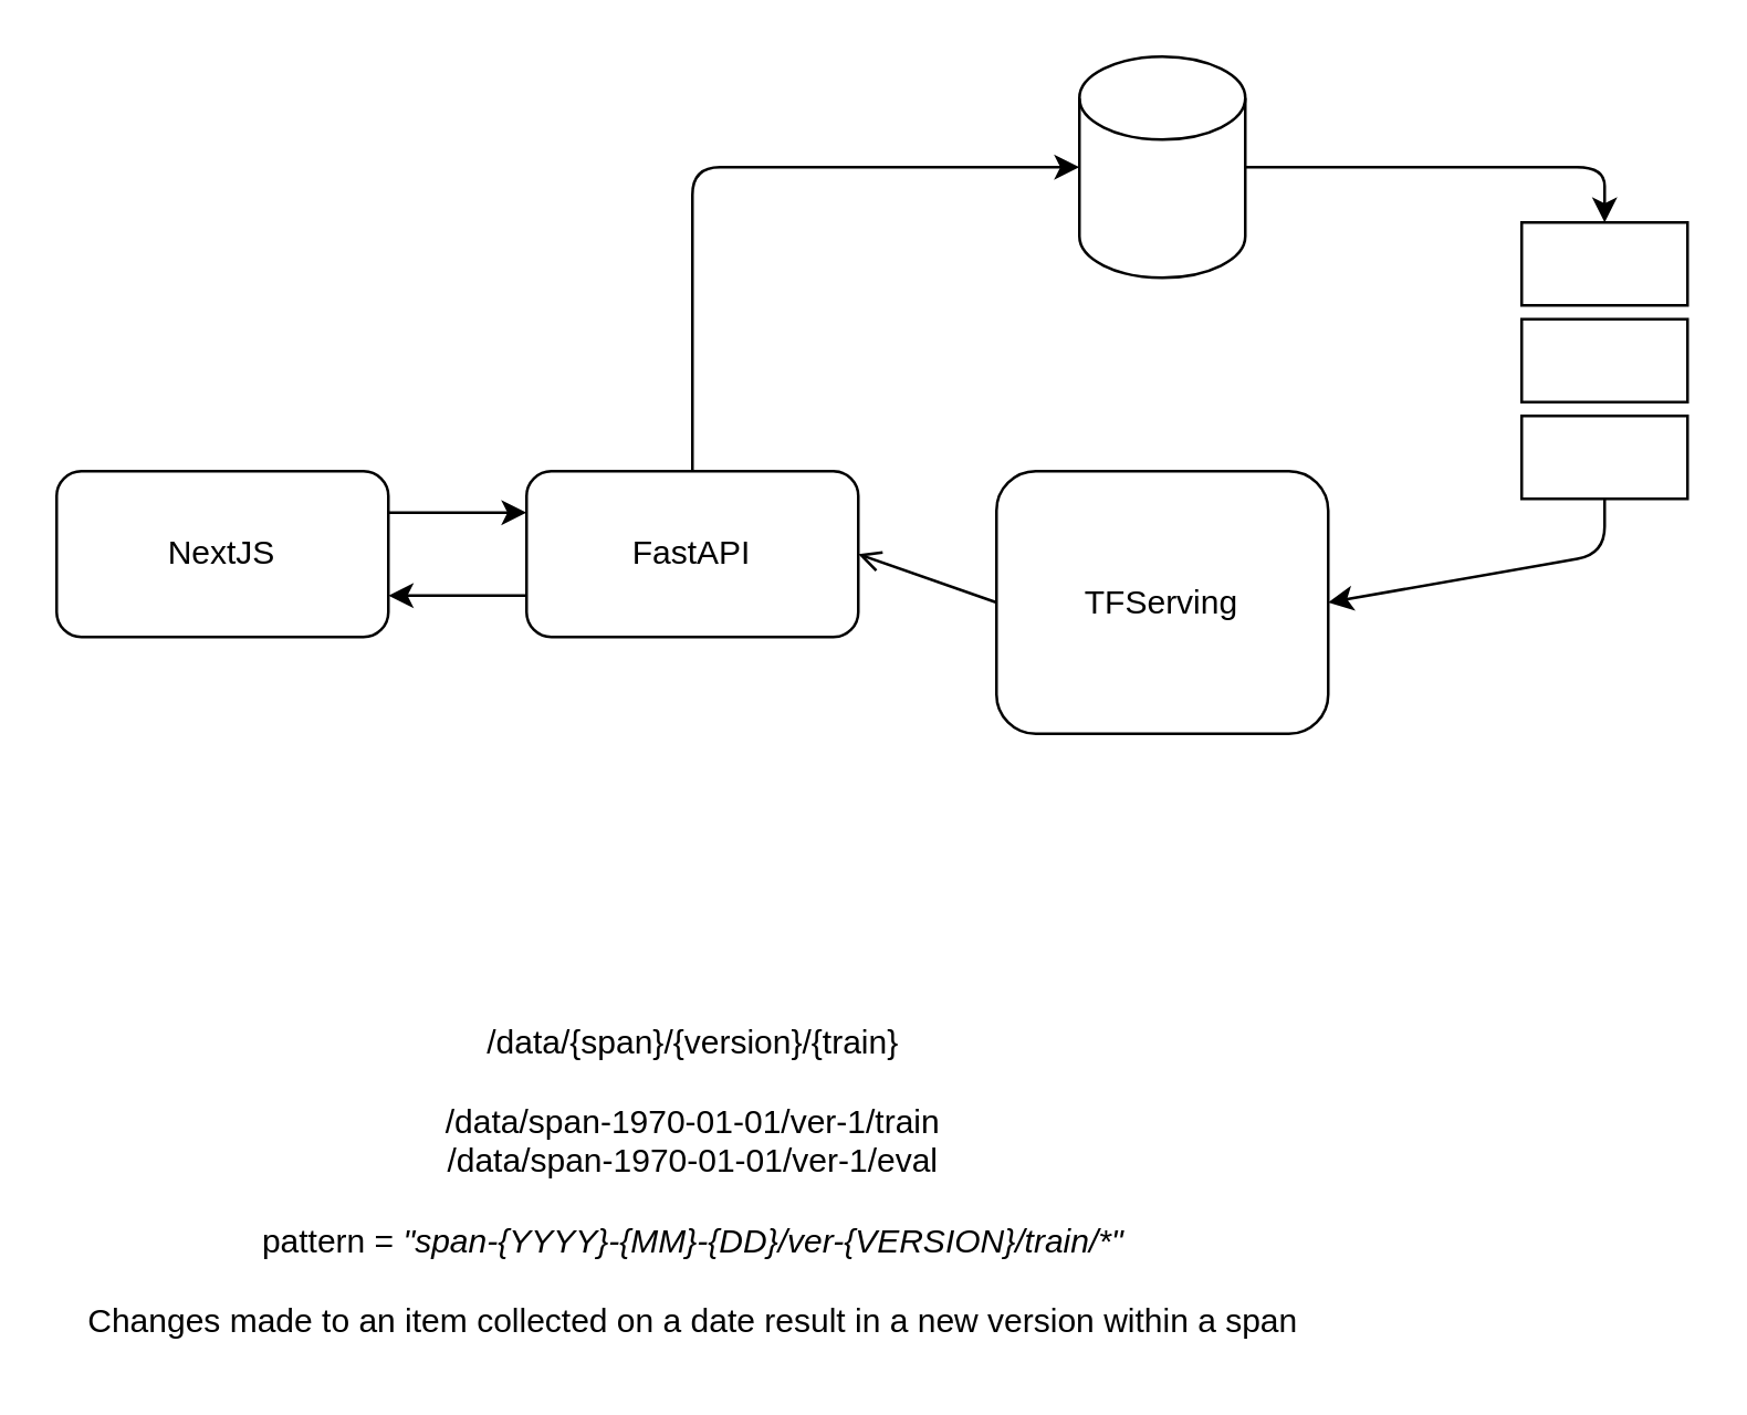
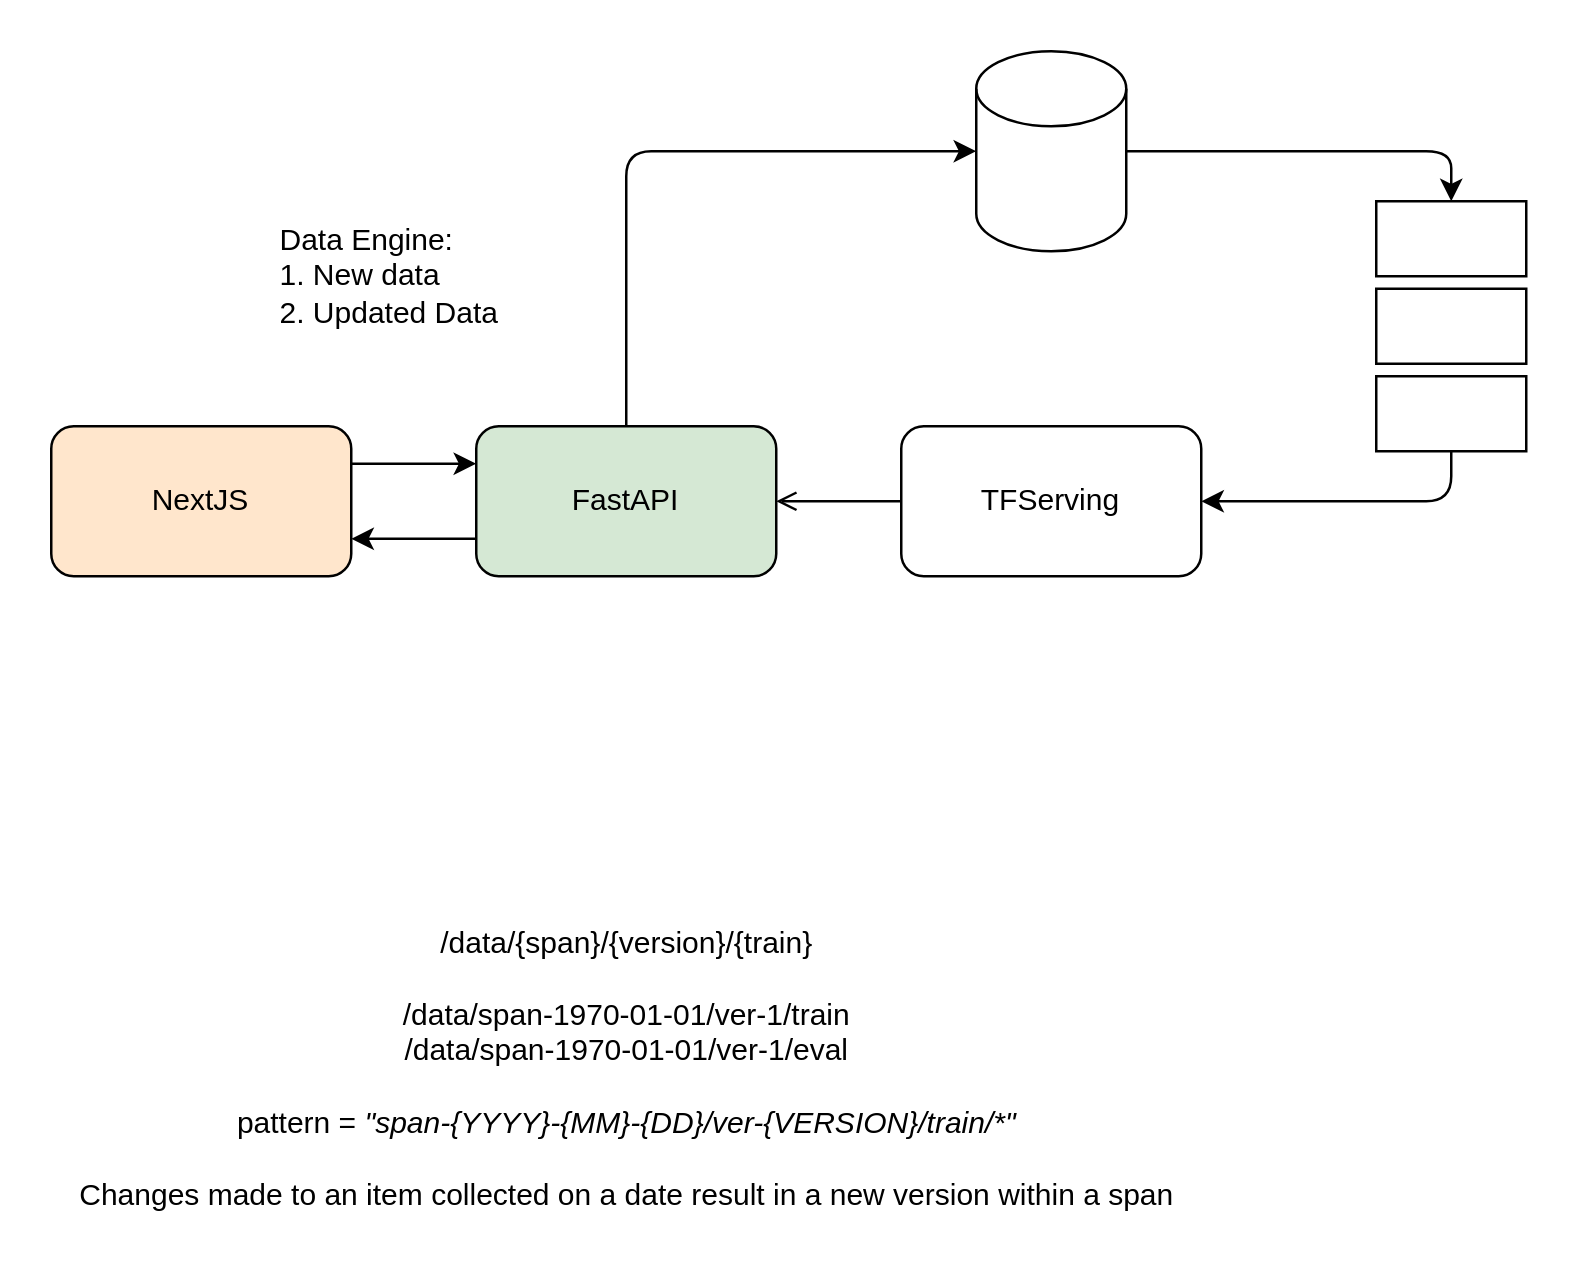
+ <mxCell id="16" value="&lt;div style=&quot;text-align: left;&quot;&gt;&lt;span style=&quot;background-color: initial;&quot;&gt;Data Engine:&lt;/span&gt;&lt;/div&gt;&lt;div style=&quot;text-align: left;&quot;&gt;&lt;span style=&quot;background-color: initial;&quot;&gt;1. New data&lt;/span&gt;&lt;/div&gt;&lt;div style=&quot;text-align: left;&quot;&gt;&lt;span style=&quot;background-color: initial;&quot;&gt;2. Updated Data&lt;/span&gt;&lt;/div&gt;" style="text;html=1;align=center;verticalAlign=middle;resizable=0;points=[];autosize=1;strokeColor=none;fillColor=none;" vertex="1" parent="1"><mxGeometry x="100" y="80" width="110" height="60" as="geometry" /></mxCell>
- <mxCell id="3" value="NextJS" style="rounded=1;whiteSpace=wrap;html=1;" vertex="1" parent="1"><mxGeometry x="20" y="170" width="120" height="60" as="geometry" /></mxCell>
+ <mxCell id="3" value="NextJS" style="rounded=1;whiteSpace=wrap;html=1;fillColor=#ffe6cc;" vertex="1" parent="1"><mxGeometry x="20" y="170" width="120" height="60" as="geometry" /></mxCell>
- <mxCell id="6" value="FastAPI" style="rounded=1;whiteSpace=wrap;html=1;" vertex="1" parent="1"><mxGeometry x="190" y="170" width="120" height="60" as="geometry" /></mxCell>
+ <mxCell id="6" value="FastAPI" style="rounded=1;whiteSpace=wrap;html=1;fillColor=#d5e8d4;" vertex="1" parent="1"><mxGeometry x="190" y="170" width="120" height="60" as="geometry" /></mxCell>
- <mxCell id="10" value="TFServing" style="rounded=1;whiteSpace=wrap;html=1;" vertex="1" parent="1"><mxGeometry x="360" y="170" width="120" height="95" as="geometry" /></mxCell>
+ <mxCell id="10" value="TFServing" style="rounded=1;whiteSpace=wrap;html=1;" vertex="1" parent="1"><mxGeometry x="360" y="170" width="120" height="60" as="geometry" /></mxCell>
